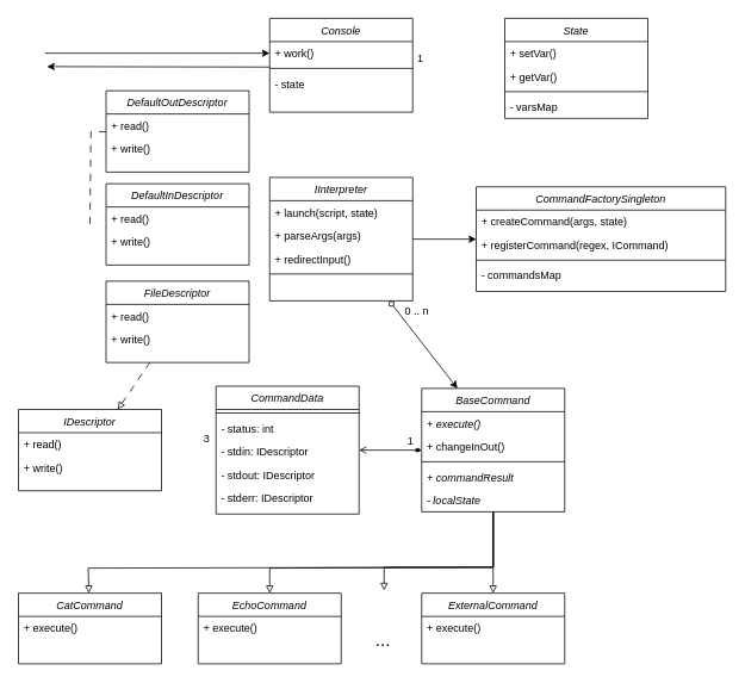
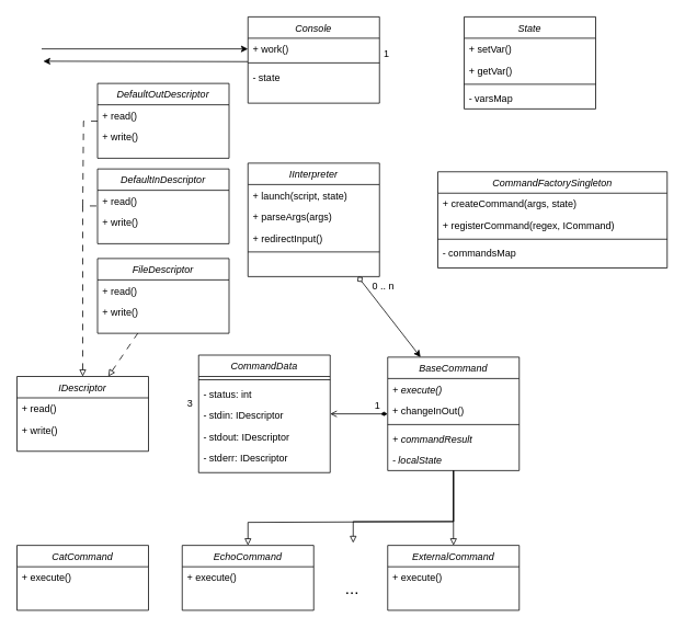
- <mxCell id="41" value="" style="endArrow=classic;html=1;rounded=0;" parent="1" source="19" target="24" edge="1"><mxGeometry width="50" height="50" relative="1" as="geometry"><mxPoint x="447" y="284" as="sourcePoint" /><mxPoint x="497" y="234" as="targetPoint" /></mxGeometry></mxCell>
+ <mxCell id="60" value="" style="endArrow=none;html=1;rounded=0;endFill=0;startArrow=block;startFill=0;dashed=1;dashPattern=8 8;" parent="1" source="50" target="57" edge="1"><mxGeometry width="50" height="50" relative="1" as="geometry"><mxPoint x="289" y="399" as="sourcePoint" /><mxPoint x="339" y="349" as="targetPoint" /><Array as="points"><mxPoint x="100" y="250" /></Array></mxGeometry></mxCell>
- <mxCell id="37" value="" style="endArrow=block;html=1;rounded=0;endFill=0;" parent="1" source="2" target="8" edge="1"><mxGeometry width="50" height="50" relative="1" as="geometry"><mxPoint x="251" y="523" as="sourcePoint" /><mxPoint x="173" y="523" as="targetPoint" /><Array as="points"><mxPoint x="551" y="634" /><mxPoint x="98" y="635" /></Array></mxGeometry></mxCell>
